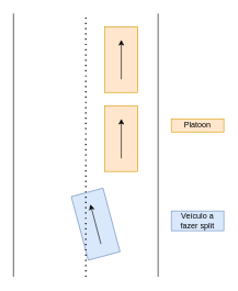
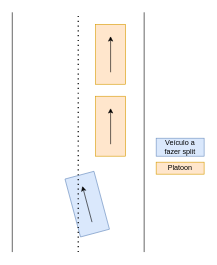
- <mxCell id="11" value="Platoon" style="text;html=1;strokeColor=#d79b00;fillColor=#ffe6cc;align=center;verticalAlign=middle;whiteSpace=wrap;rounded=0;" vertex="1" parent="1"><mxGeometry x="260" y="180" width="80" height="20" as="geometry" /></mxCell>
+ <mxCell id="11" value="Platoon" style="text;html=1;strokeColor=#d79b00;fillColor=#ffe6cc;align=center;verticalAlign=middle;whiteSpace=wrap;rounded=0;" vertex="1" parent="1"><mxGeometry x="260" y="270" width="80" height="20" as="geometry" /></mxCell>
- <mxCell id="12" value="Veículo a fazer split" style="text;html=1;strokeColor=#6c8ebf;fillColor=#dae8fc;align=center;verticalAlign=middle;whiteSpace=wrap;rounded=0;" vertex="1" parent="1"><mxGeometry x="260" y="320" width="80" height="30" as="geometry" /></mxCell>
+ <mxCell id="12" value="Veículo a fazer split" style="text;html=1;strokeColor=#6c8ebf;fillColor=#dae8fc;align=center;verticalAlign=middle;whiteSpace=wrap;rounded=0;" vertex="1" parent="1"><mxGeometry x="260" y="230" width="80" height="30" as="geometry" /></mxCell>
